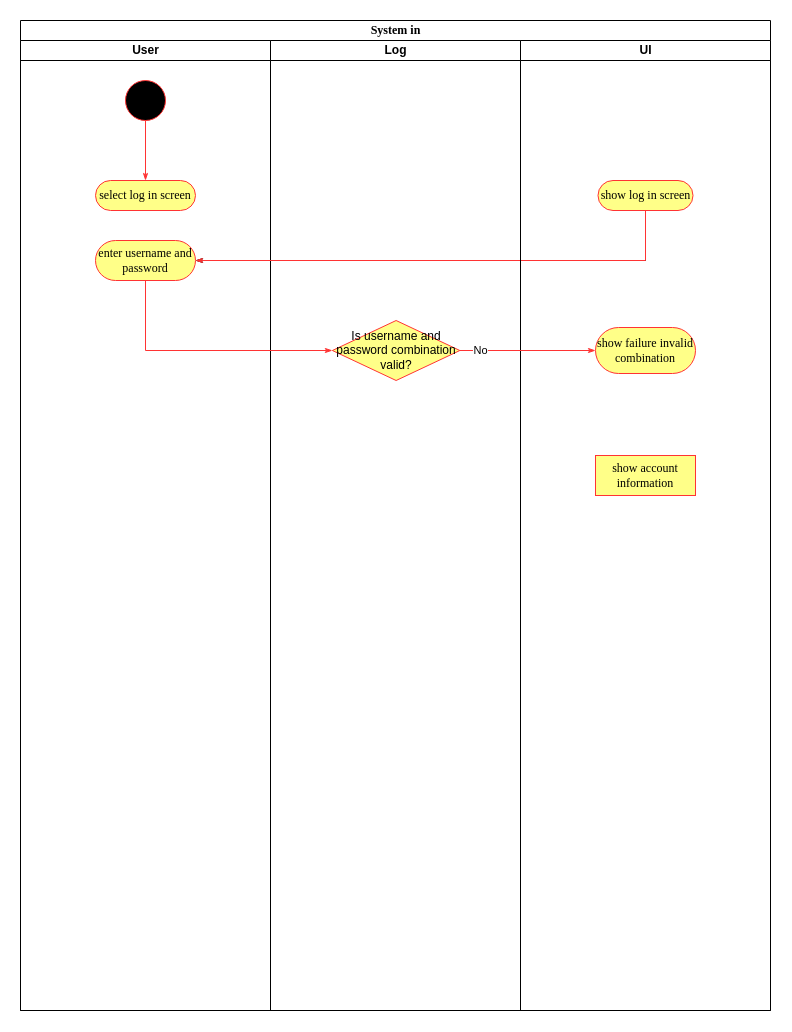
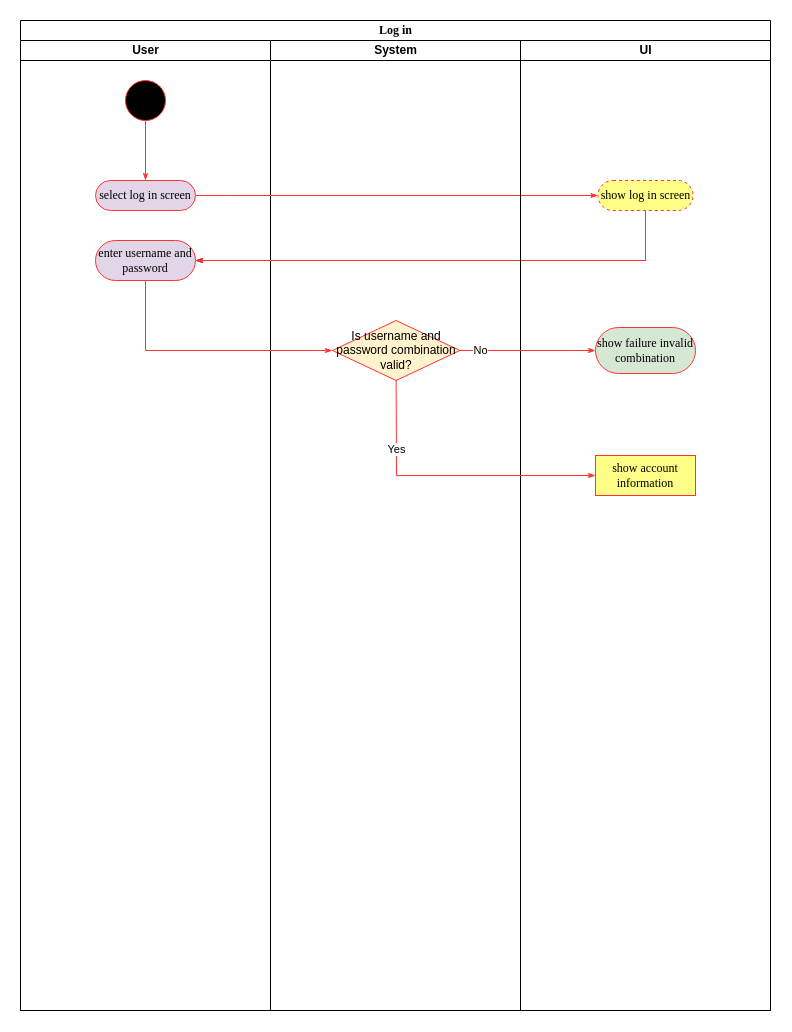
- <mxCell id="2" value="System in" style="swimlane;html=1;childLayout=stackLayout;startSize=20;rounded=0;shadow=0;comic=0;labelBackgroundColor=none;strokeWidth=1;fontFamily=Verdana;fontSize=12;align=center;" parent="1" vertex="1"><mxGeometry x="20" y="20" width="750" height="990" as="geometry" /></mxCell>
+ <mxCell id="2" value="Log in" style="swimlane;html=1;childLayout=stackLayout;startSize=20;rounded=0;shadow=0;comic=0;labelBackgroundColor=none;strokeWidth=1;fontFamily=Verdana;fontSize=12;align=center;" parent="1" vertex="1"><mxGeometry x="20" y="20" width="750" height="990" as="geometry" /></mxCell>
- <mxCell id="8" value="Log" style="swimlane;html=1;startSize=20;" parent="2" vertex="1"><mxGeometry x="250" y="20" width="250" height="970" as="geometry" /></mxCell>
+ <mxCell id="8" value="System" style="swimlane;html=1;startSize=20;" parent="2" vertex="1"><mxGeometry x="250" y="20" width="250" height="970" as="geometry" /></mxCell>
- <mxCell id="5" value="select log in screen" style="rounded=1;whiteSpace=wrap;html=1;shadow=0;comic=0;labelBackgroundColor=none;strokeWidth=1;fontFamily=Verdana;fontSize=12;align=center;arcSize=50;fillColor=#ffff88;strokeColor=#FF3333;" parent="3" vertex="1"><mxGeometry x="75" y="140" width="100" height="30" as="geometry" /></mxCell>
+ <mxCell id="5" value="select log in screen" style="rounded=1;whiteSpace=wrap;html=1;shadow=0;comic=0;labelBackgroundColor=none;strokeWidth=1;fontFamily=Verdana;fontSize=12;align=center;arcSize=50;fillColor=#e1d5e7;strokeColor=#FF3333;" parent="3" vertex="1"><mxGeometry x="75" y="140" width="100" height="30" as="geometry" /></mxCell>
+ <mxCell id="11" style="edgeStyle=orthogonalEdgeStyle;rounded=0;html=1;labelBackgroundColor=none;startArrow=none;startFill=0;startSize=5;endArrow=classicThin;endFill=1;endSize=5;jettySize=auto;orthogonalLoop=1;strokeWidth=1;fontFamily=Verdana;fontSize=12;strokeColor=#FF3333;exitX=1;exitY=0.5;exitDx=0;exitDy=0;" parent="2" source="5" target="15" edge="1"><mxGeometry relative="1" as="geometry"><Array as="points"><mxPoint x="210" y="175" /><mxPoint x="210" y="175" /></Array><mxPoint x="390.25" y="190" as="sourcePoint" /></mxGeometry></mxCell>
- <mxCell id="15" value="show log in screen" style="rounded=1;whiteSpace=wrap;html=1;shadow=0;comic=0;labelBackgroundColor=none;strokeWidth=1;fontFamily=Verdana;fontSize=12;align=center;arcSize=50;fillColor=#ffff88;strokeColor=#FF3333;" parent="14" vertex="1"><mxGeometry x="77.5" y="140" width="95" height="30" as="geometry" /></mxCell>
+ <mxCell id="15" value="show log in screen" style="rounded=1;whiteSpace=wrap;html=1;shadow=0;comic=0;labelBackgroundColor=none;strokeWidth=1;fontFamily=Verdana;fontSize=12;align=center;arcSize=50;fillColor=#ffff88;strokeColor=#FF3333;dashed=1;" parent="14" vertex="1"><mxGeometry x="77.5" y="140" width="95" height="30" as="geometry" /></mxCell>
- <mxCell id="7" value="enter username and password" style="rounded=1;whiteSpace=wrap;html=1;shadow=0;comic=0;labelBackgroundColor=none;strokeWidth=1;fontFamily=Verdana;fontSize=12;align=center;arcSize=50;fillColor=#ffff88;strokeColor=#FF3333;" parent="3" vertex="1"><mxGeometry x="75" y="200" width="100" height="40" as="geometry" /></mxCell>
+ <mxCell id="7" value="enter username and password" style="rounded=1;whiteSpace=wrap;html=1;shadow=0;comic=0;labelBackgroundColor=none;strokeWidth=1;fontFamily=Verdana;fontSize=12;align=center;arcSize=50;fillColor=#e1d5e7;strokeColor=#FF3333;" parent="3" vertex="1"><mxGeometry x="75" y="200" width="100" height="40" as="geometry" /></mxCell>
- <mxCell id="9" value="Is username and password combination valid?" style="rhombus;whiteSpace=wrap;html=1;rounded=0;sketch=0;fillColor=#ffff88;strokeColor=#FF3333;" parent="8" vertex="1"><mxGeometry x="61.87" y="280" width="127.5" height="60" as="geometry" /></mxCell>
+ <mxCell id="9" value="Is username and password combination valid?" style="rhombus;whiteSpace=wrap;html=1;rounded=0;sketch=0;fillColor=#fff2cc;strokeColor=#FF3333;" parent="8" vertex="1"><mxGeometry x="61.87" y="280" width="127.5" height="60" as="geometry" /></mxCell>
- <mxCell id="16" value="show failure invalid combination" style="rounded=1;whiteSpace=wrap;html=1;shadow=0;comic=0;labelBackgroundColor=none;strokeWidth=1;fontFamily=Verdana;fontSize=12;align=center;arcSize=50;fillColor=#ffff88;strokeColor=#FF3333;" parent="14" vertex="1"><mxGeometry x="75" y="287" width="100" height="46" as="geometry" /></mxCell>
+ <mxCell id="16" value="show failure invalid combination" style="rounded=1;whiteSpace=wrap;html=1;shadow=0;comic=0;labelBackgroundColor=none;strokeWidth=1;fontFamily=Verdana;fontSize=12;align=center;arcSize=50;fillColor=#d5e8d4;strokeColor=#FF3333;" parent="14" vertex="1"><mxGeometry x="75" y="287" width="100" height="46" as="geometry" /></mxCell>
+ <mxCell id="20" style="edgeStyle=none;rounded=0;html=1;labelBackgroundColor=none;startArrow=none;startFill=0;startSize=5;endArrow=classicThin;endFill=1;endSize=5;jettySize=auto;orthogonalLoop=1;strokeWidth=1;fontFamily=Verdana;fontSize=12;exitX=0.5;exitY=1;exitDx=0;exitDy=0;entryX=0;entryY=0.5;entryDx=0;entryDy=0;strokeColor=#FF3333;" parent="2" source="9" target="17" edge="1"><mxGeometry relative="1" as="geometry"><mxPoint x="135" y="270" as="sourcePoint" /><mxPoint x="374.995" y="420" as="targetPoint" /><Array as="points"><mxPoint x="376" y="455" /></Array></mxGeometry></mxCell>
+ <mxCell id="21" value="Yes" style="edgeLabel;html=1;align=center;verticalAlign=middle;resizable=0;points=[];" parent="20" vertex="1" connectable="0"><mxGeometry x="-0.531" relative="1" as="geometry"><mxPoint as="offset" /></mxGeometry></mxCell>
